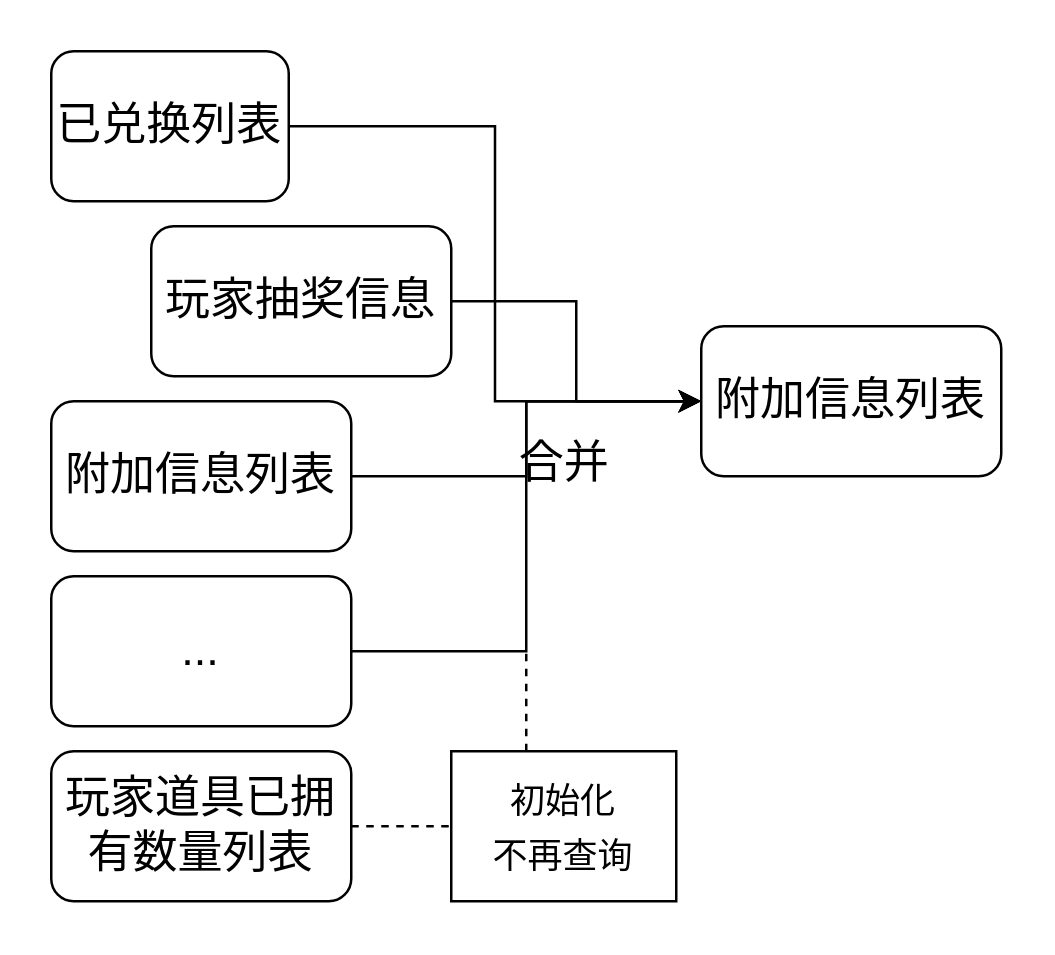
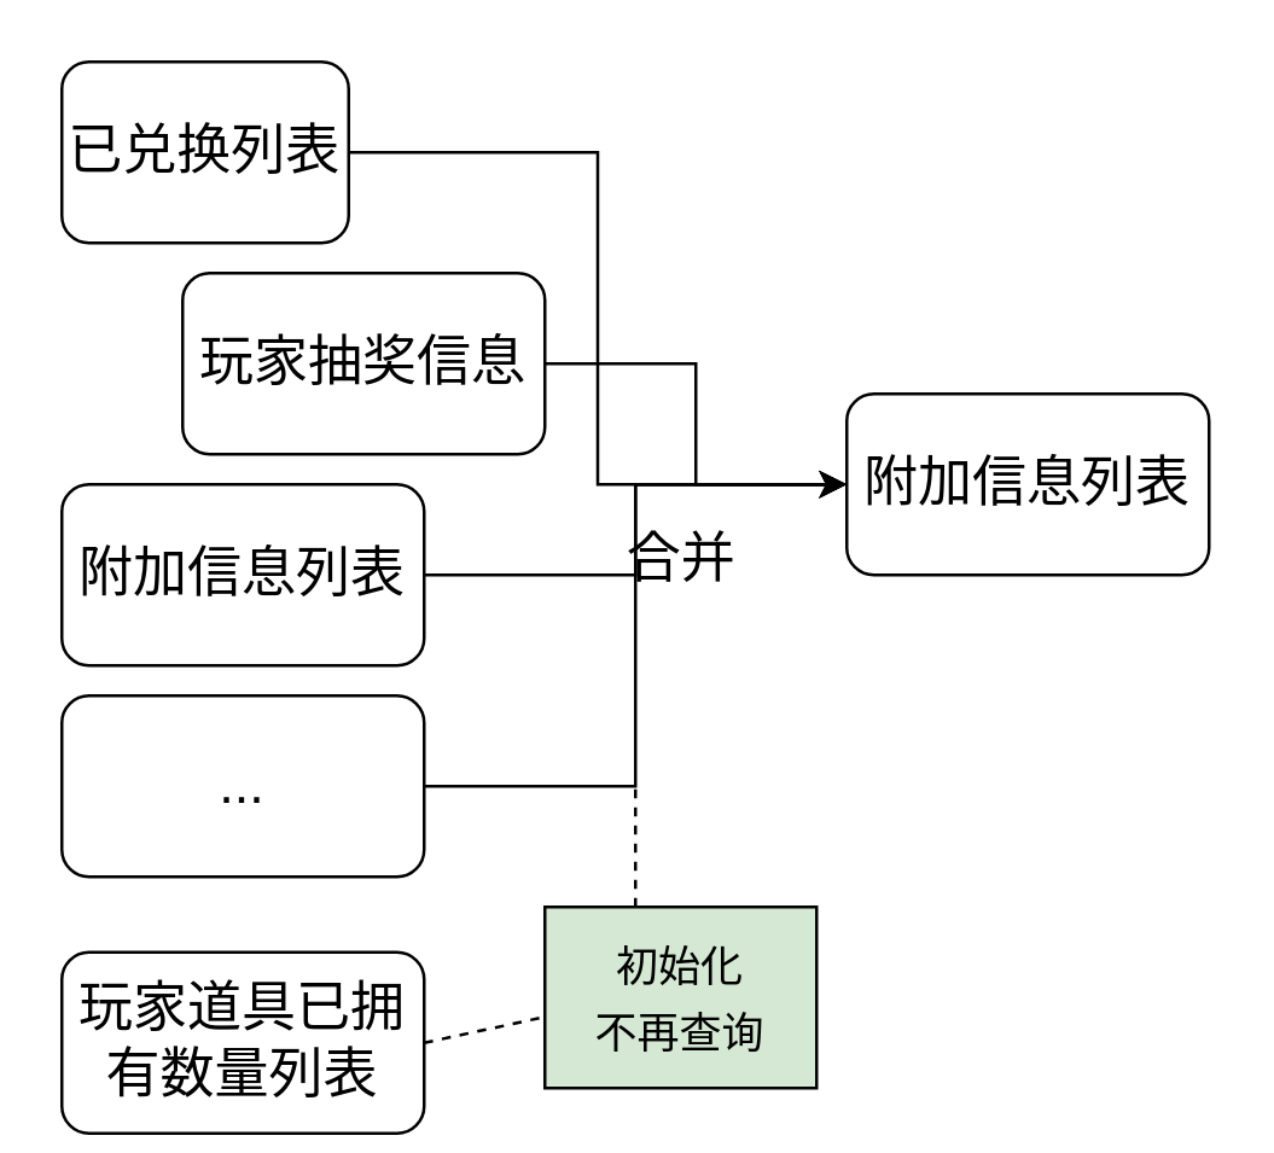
- <mxCell id="10" value="&lt;span style=&quot;font-size: 18px;&quot;&gt;玩家道具已拥有数量列表&lt;/span&gt;" style="rounded=1;whiteSpace=wrap;html=1;" vertex="1" parent="1"><mxGeometry x="20" y="300" width="120" height="60" as="geometry" /></mxCell>
+ <mxCell id="10" value="&lt;span style=&quot;font-size: 18px;&quot;&gt;玩家道具已拥有数量列表&lt;/span&gt;" style="rounded=1;whiteSpace=wrap;html=1;" vertex="1" parent="1"><mxGeometry x="20" y="315" width="120" height="60" as="geometry" /></mxCell>
- <mxCell id="15" value="&lt;span style=&quot;font-size: 14px;&quot;&gt;初始化&lt;br&gt;不再查询&lt;/span&gt;" style="rounded=0;whiteSpace=wrap;html=1;fontSize=18;" vertex="1" parent="1"><mxGeometry x="180" y="300" width="90" height="60" as="geometry" /></mxCell>
+ <mxCell id="15" value="&lt;span style=&quot;font-size: 14px;&quot;&gt;初始化&lt;br&gt;不再查询&lt;/span&gt;" style="rounded=0;whiteSpace=wrap;html=1;fontSize=18;fillColor=#d5e8d4;" vertex="1" parent="1"><mxGeometry x="180" y="300" width="90" height="60" as="geometry" /></mxCell>
